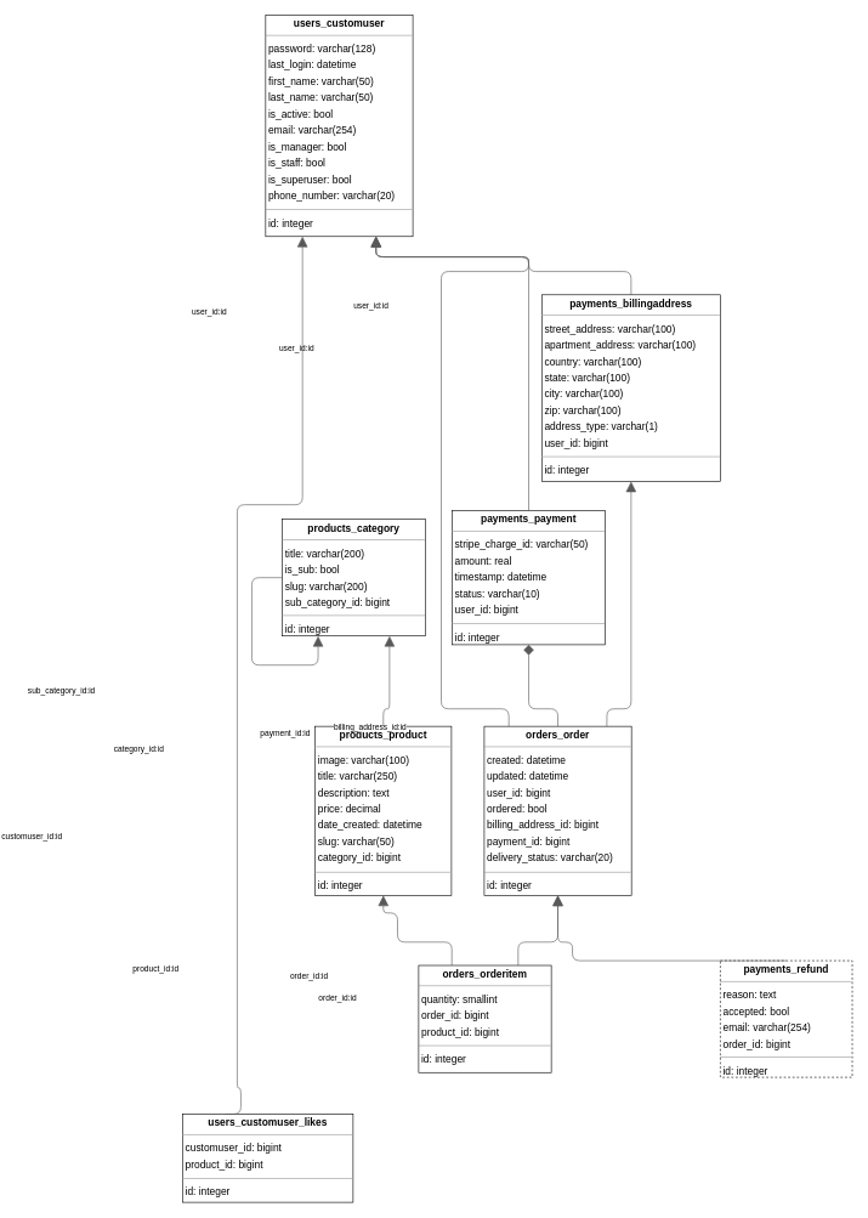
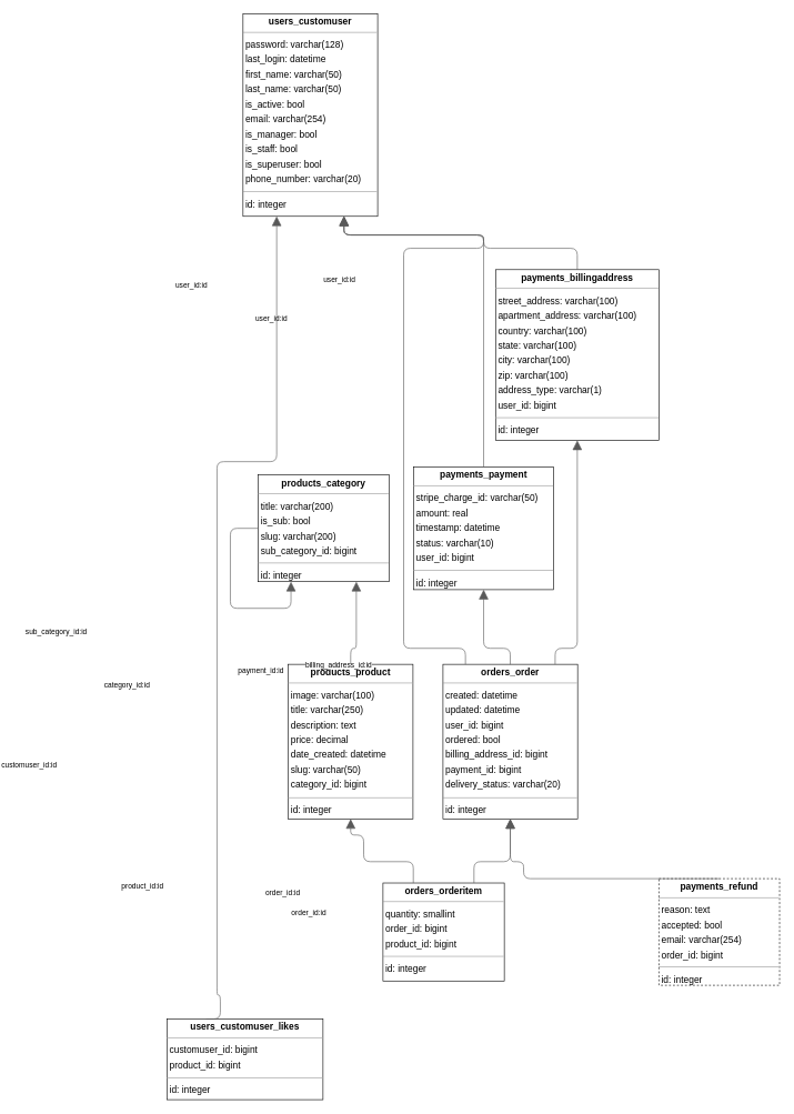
- <mxCell id="13" value="" style="html=1;rounded=1;edgeStyle=orthogonalEdgeStyle;dashed=0;startArrow=none;endArrow=diamond;endSize=12;strokeColor=#595959;exitX=0.500;exitY=0.000;exitDx=0;exitDy=0;entryX=0.500;entryY=1.000;entryDx=0;entryDy=0;" parent="1" source="2" target="5" edge="1"><mxGeometry width="50" height="50" relative="1" as="geometry"><Array as="points"><mxPoint x="535" y="972" /><mxPoint x="495" y="972" /></Array></mxGeometry></mxCell>
+ <mxCell id="13" value="" style="html=1;rounded=1;edgeStyle=orthogonalEdgeStyle;dashed=0;startArrow=none;endArrow=block;endSize=12;strokeColor=#595959;exitX=0.500;exitY=0.000;exitDx=0;exitDy=0;entryX=0.500;entryY=1.000;entryDx=0;entryDy=0;" parent="1" source="2" target="5" edge="1"><mxGeometry width="50" height="50" relative="1" as="geometry"><Array as="points"><mxPoint x="535" y="972" /><mxPoint x="495" y="972" /></Array></mxGeometry></mxCell>
